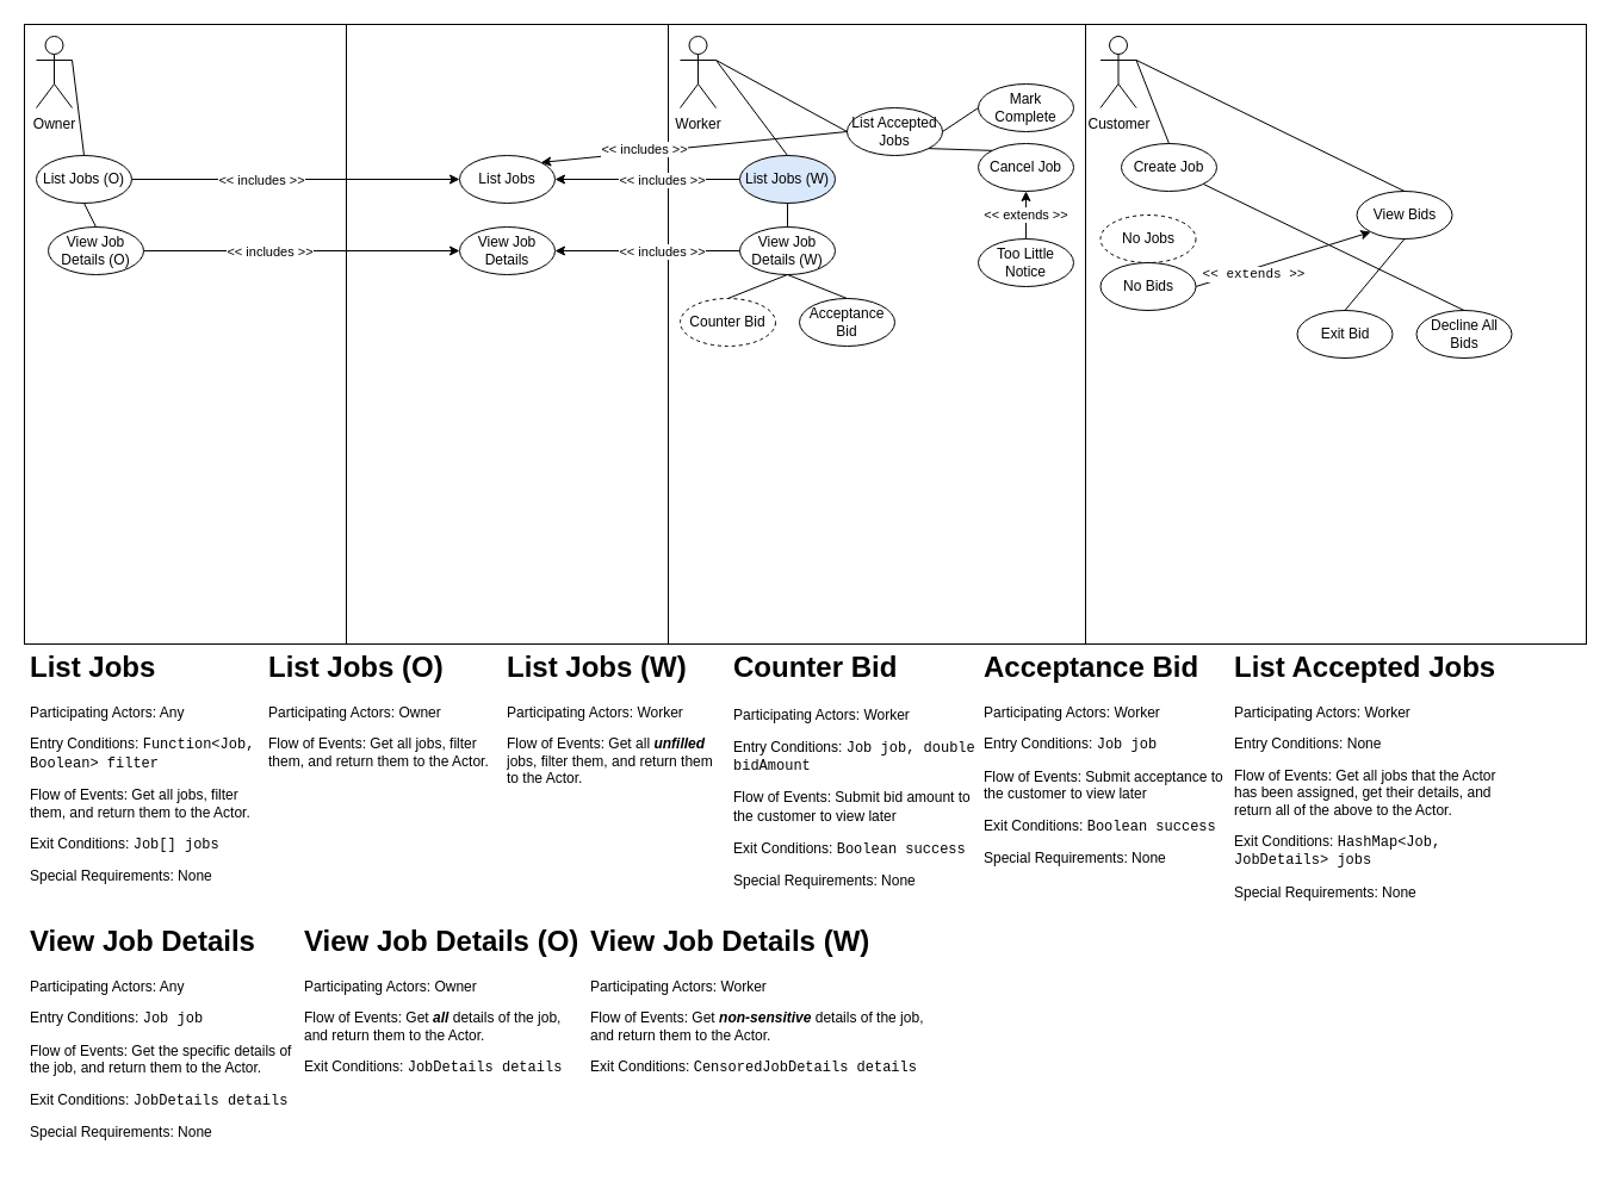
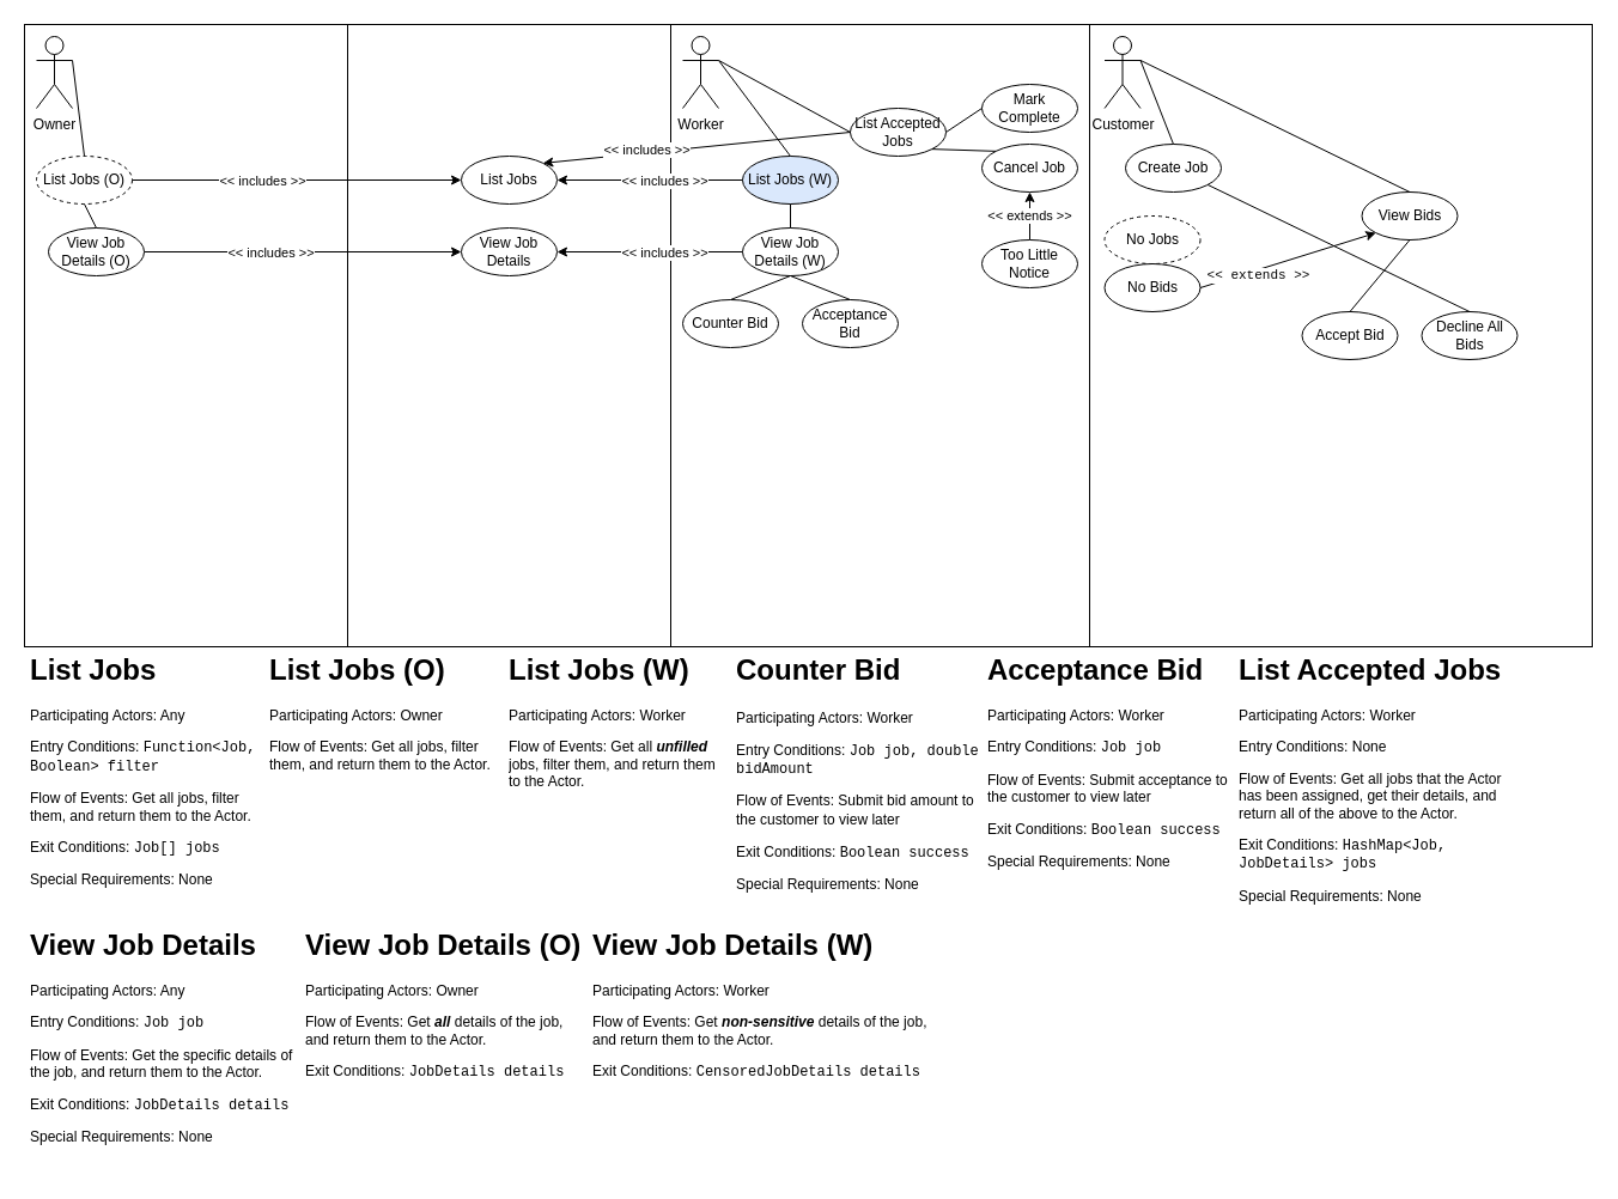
- <mxCell id="36" value="List Jobs (O)" style="ellipse;whiteSpace=wrap;html=1;" vertex="1" parent="1"><mxGeometry x="30" y="130" width="80" height="40" as="geometry" /></mxCell>
+ <mxCell id="36" value="List Jobs (O)" style="ellipse;whiteSpace=wrap;html=1;dashed=1;" vertex="1" parent="1"><mxGeometry x="30" y="130" width="80" height="40" as="geometry" /></mxCell>
- <mxCell id="12" value="Counter Bid" style="ellipse;whiteSpace=wrap;html=1;dashed=1;" vertex="1" parent="1"><mxGeometry x="570" y="250" width="80" height="40" as="geometry" /></mxCell>
+ <mxCell id="12" value="Counter Bid" style="ellipse;whiteSpace=wrap;html=1;" vertex="1" parent="1"><mxGeometry x="570" y="250" width="80" height="40" as="geometry" /></mxCell>
- <mxCell id="22" value="Exit Bid" style="ellipse;whiteSpace=wrap;html=1;" vertex="1" parent="1"><mxGeometry x="1087.5" y="260" width="80" height="40" as="geometry" /></mxCell>
+ <mxCell id="22" value="Accept Bid" style="ellipse;whiteSpace=wrap;html=1;" vertex="1" parent="1"><mxGeometry x="1087.5" y="260" width="80" height="40" as="geometry" /></mxCell>
